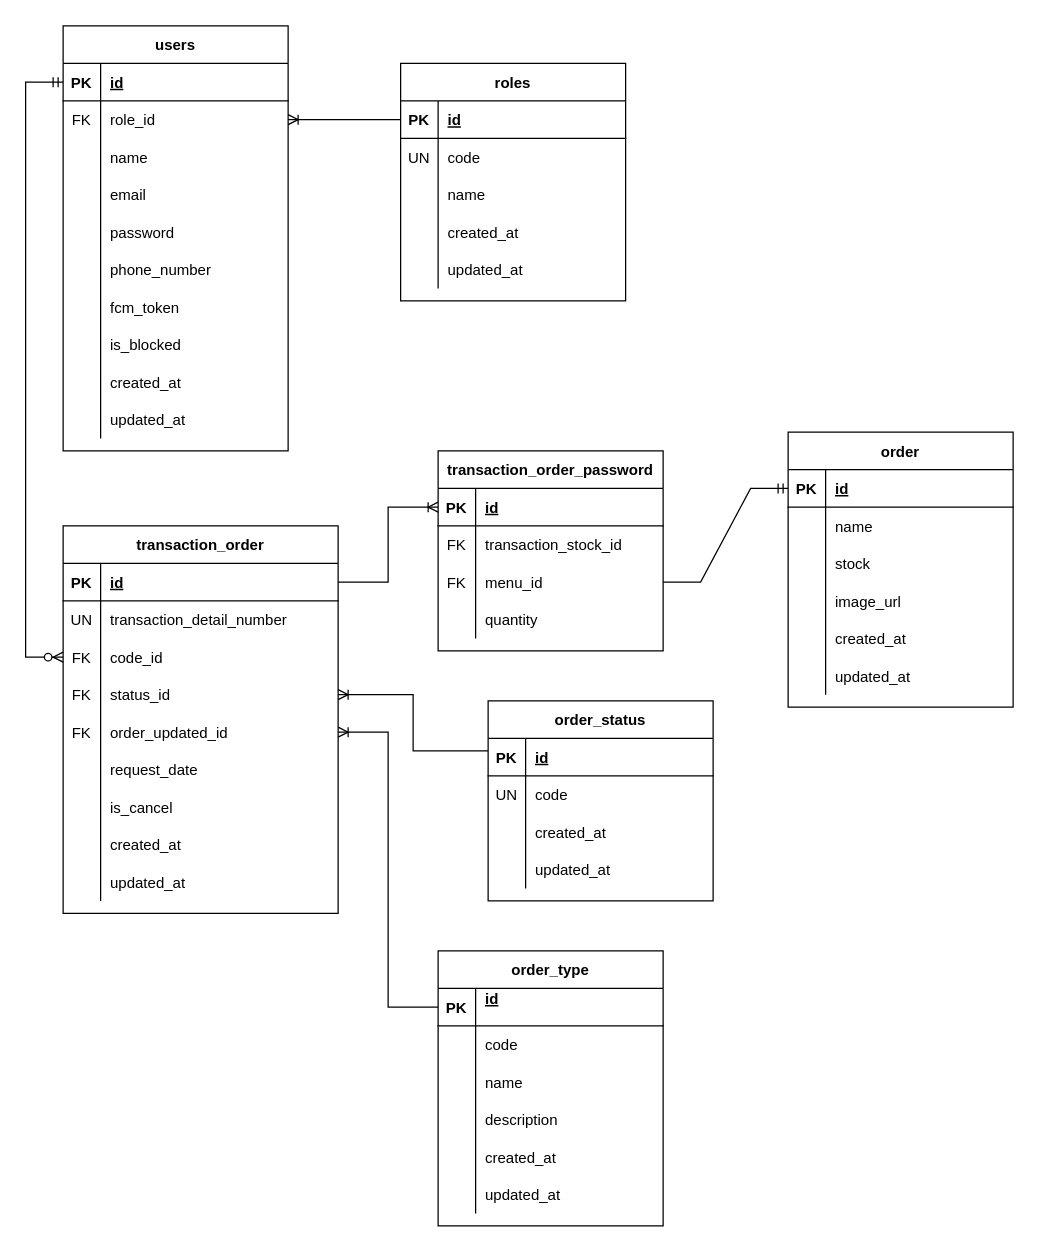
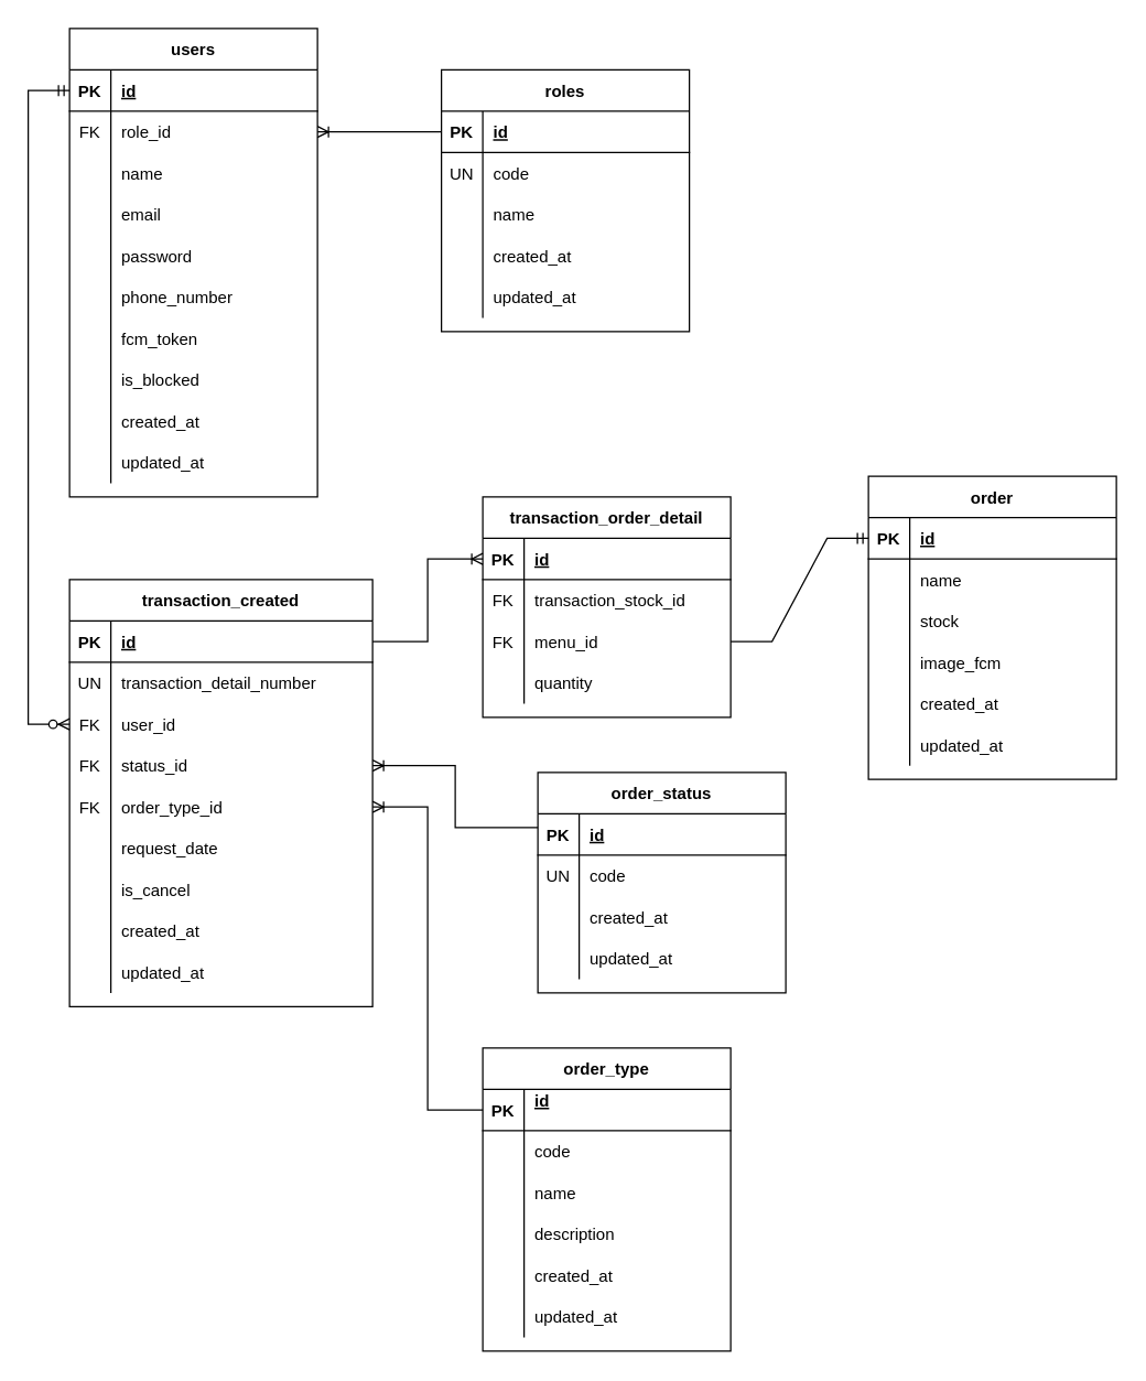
- <mxCell id="92" value="transaction_order_password" style="shape=table;startSize=30;container=1;collapsible=1;childLayout=tableLayout;fixedRows=1;rowLines=0;fontStyle=1;align=center;resizeLast=1;" vertex="1" parent="1"><mxGeometry x="350" y="360" width="180" height="160" as="geometry" /></mxCell>
+ <mxCell id="92" value="transaction_order_detail" style="shape=table;startSize=30;container=1;collapsible=1;childLayout=tableLayout;fixedRows=1;rowLines=0;fontStyle=1;align=center;resizeLast=1;" vertex="1" parent="1"><mxGeometry x="350" y="360" width="180" height="160" as="geometry" /></mxCell>
- <mxCell id="50" value="transaction_order" style="shape=table;startSize=30;container=1;collapsible=1;childLayout=tableLayout;fixedRows=1;rowLines=0;fontStyle=1;align=center;resizeLast=1;" vertex="1" parent="1"><mxGeometry x="50" y="420" width="220" height="310" as="geometry" /></mxCell>
+ <mxCell id="50" value="transaction_created" style="shape=table;startSize=30;container=1;collapsible=1;childLayout=tableLayout;fixedRows=1;rowLines=0;fontStyle=1;align=center;resizeLast=1;" vertex="1" parent="1"><mxGeometry x="50" y="420" width="220" height="310" as="geometry" /></mxCell>
- <mxCell id="118" value="image_url" style="shape=partialRectangle;connectable=0;fillColor=none;top=0;left=0;bottom=0;right=0;align=left;spacingLeft=6;overflow=hidden;" vertex="1" parent="116"><mxGeometry x="30" width="150" height="30" as="geometry"><mxRectangle width="150" height="30" as="alternateBounds" /></mxGeometry></mxCell>
+ <mxCell id="118" value="image_fcm" style="shape=partialRectangle;connectable=0;fillColor=none;top=0;left=0;bottom=0;right=0;align=left;spacingLeft=6;overflow=hidden;" vertex="1" parent="116"><mxGeometry x="30" width="150" height="30" as="geometry"><mxRectangle width="150" height="30" as="alternateBounds" /></mxGeometry></mxCell>
- <mxCell id="59" value="code_id" style="shape=partialRectangle;connectable=0;fillColor=none;top=0;left=0;bottom=0;right=0;align=left;spacingLeft=6;overflow=hidden;" vertex="1" parent="57"><mxGeometry x="30" width="190" height="30" as="geometry"><mxRectangle width="190" height="30" as="alternateBounds" /></mxGeometry></mxCell>
+ <mxCell id="59" value="user_id" style="shape=partialRectangle;connectable=0;fillColor=none;top=0;left=0;bottom=0;right=0;align=left;spacingLeft=6;overflow=hidden;" vertex="1" parent="57"><mxGeometry x="30" width="190" height="30" as="geometry"><mxRectangle width="190" height="30" as="alternateBounds" /></mxGeometry></mxCell>
- <mxCell id="65" value="order_updated_id" style="shape=partialRectangle;connectable=0;fillColor=none;top=0;left=0;bottom=0;right=0;align=left;spacingLeft=6;overflow=hidden;" vertex="1" parent="63"><mxGeometry x="30" width="190" height="30" as="geometry"><mxRectangle width="190" height="30" as="alternateBounds" /></mxGeometry></mxCell>
+ <mxCell id="65" value="order_type_id" style="shape=partialRectangle;connectable=0;fillColor=none;top=0;left=0;bottom=0;right=0;align=left;spacingLeft=6;overflow=hidden;" vertex="1" parent="63"><mxGeometry x="30" width="190" height="30" as="geometry"><mxRectangle width="190" height="30" as="alternateBounds" /></mxGeometry></mxCell>
